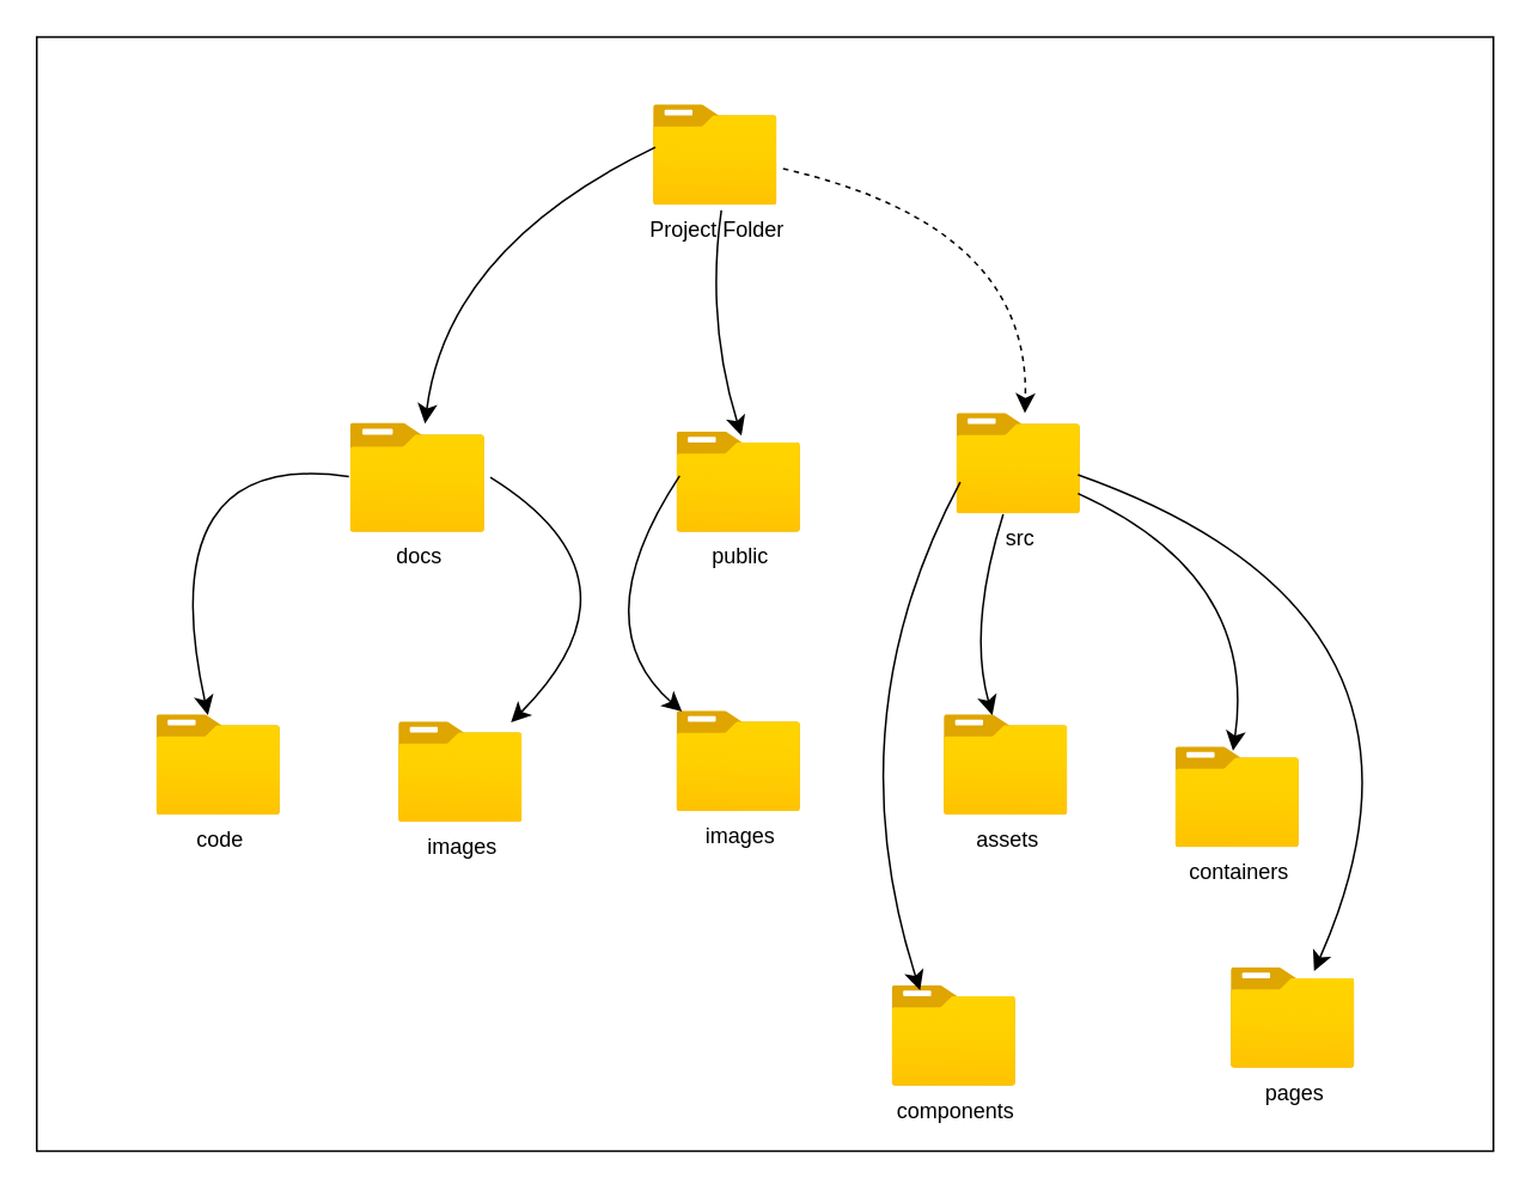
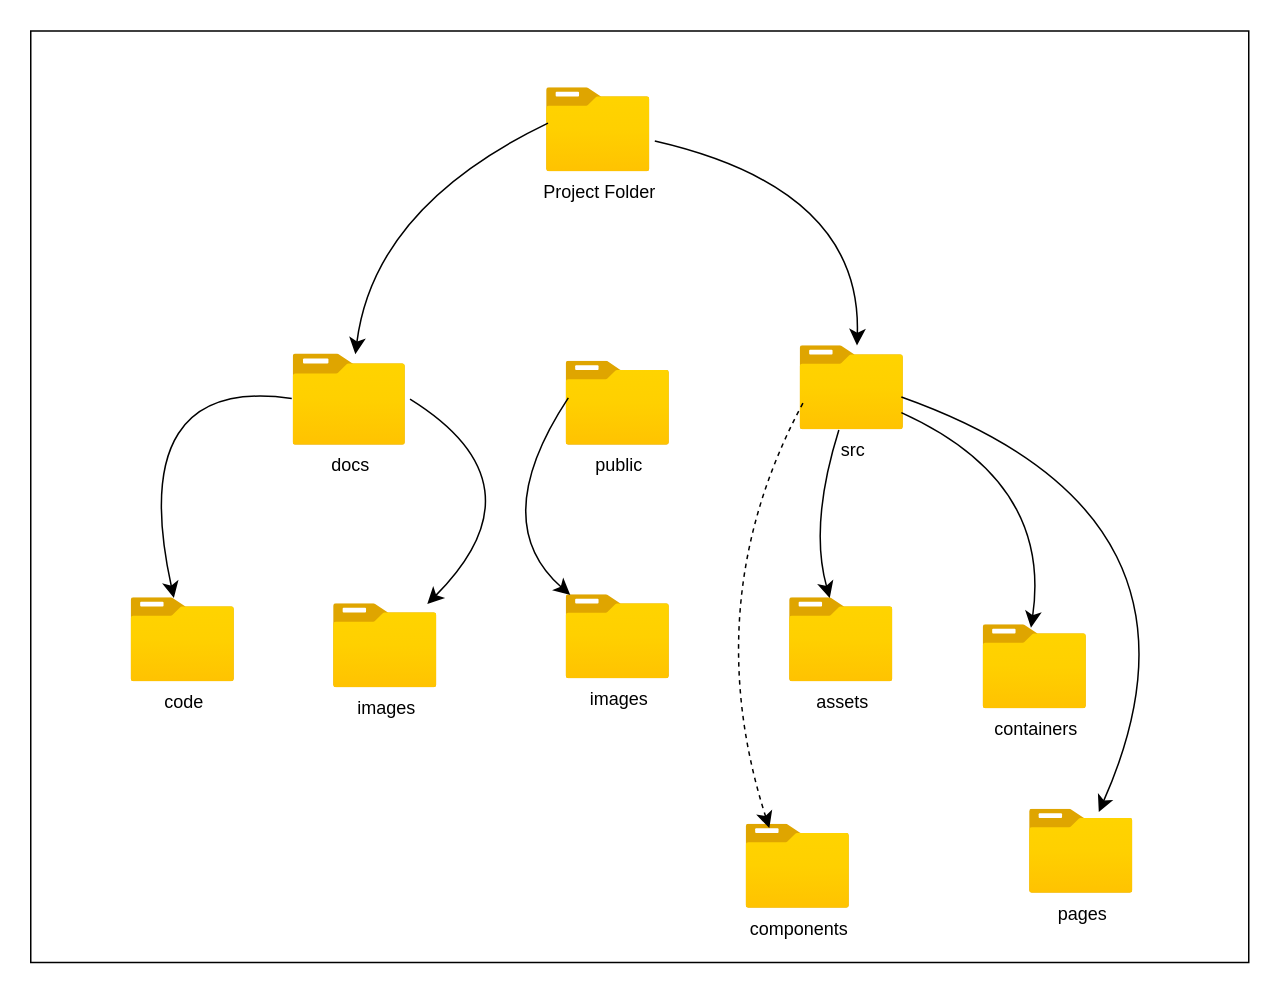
- <mxCell id="19" value="" style="endArrow=classic;html=1;rounded=0;fontSize=12;startSize=8;endSize=8;curved=1;exitX=1.044;exitY=0.632;exitDx=0;exitDy=0;exitPerimeter=0;entryX=0.548;entryY=-0.007;entryDx=0;entryDy=0;entryPerimeter=0;dashed=1;" edge="1" parent="1" source="16" target="5"><mxGeometry width="50" height="50" relative="1" as="geometry"><mxPoint x="437" y="80" as="sourcePoint" /><mxPoint x="487" y="30" as="targetPoint" /><Array as="points"><mxPoint x="574" y="125" /></Array></mxGeometry></mxCell>
+ <mxCell id="19" value="" style="endArrow=classic;html=1;rounded=0;fontSize=12;startSize=8;endSize=8;curved=1;exitX=1.044;exitY=0.632;exitDx=0;exitDy=0;exitPerimeter=0;entryX=0.548;entryY=-0.007;entryDx=0;entryDy=0;entryPerimeter=0;" edge="1" parent="1" source="16" target="5"><mxGeometry width="50" height="50" relative="1" as="geometry"><mxPoint x="437" y="80" as="sourcePoint" /><mxPoint x="487" y="30" as="targetPoint" /><Array as="points"><mxPoint x="574" y="125" /></Array></mxGeometry></mxCell>
- <mxCell id="18" value="" style="endArrow=classic;html=1;rounded=0;fontSize=12;startSize=8;endSize=8;curved=1;exitX=0.545;exitY=1.046;exitDx=0;exitDy=0;exitPerimeter=0;entryX=0.519;entryY=0.034;entryDx=0;entryDy=0;entryPerimeter=0;" edge="1" parent="1" source="16" target="4"><mxGeometry width="50" height="50" relative="1" as="geometry"><mxPoint x="358" y="222" as="sourcePoint" /><mxPoint x="408" y="172" as="targetPoint" /><Array as="points"><mxPoint x="393" y="178" /></Array></mxGeometry></mxCell>
- <mxCell id="23" value="" style="endArrow=classic;html=1;rounded=0;fontSize=12;startSize=8;endSize=8;curved=1;exitX=0.026;exitY=0.679;exitDx=0;exitDy=0;exitPerimeter=0;entryX=0.223;entryY=0.043;entryDx=0;entryDy=0;entryPerimeter=0;" edge="1" parent="1" source="5" target="14"><mxGeometry width="50" height="50" relative="1" as="geometry"><mxPoint x="322" y="581" as="sourcePoint" /><mxPoint x="372" y="531" as="targetPoint" /><Array as="points"><mxPoint x="464" y="400" /></Array></mxGeometry></mxCell>
+ <mxCell id="23" value="" style="endArrow=classic;html=1;rounded=0;fontSize=12;startSize=8;endSize=8;curved=1;exitX=0.026;exitY=0.679;exitDx=0;exitDy=0;exitPerimeter=0;entryX=0.223;entryY=0.043;entryDx=0;entryDy=0;entryPerimeter=0;dashed=1;" edge="1" parent="1" source="5" target="14"><mxGeometry width="50" height="50" relative="1" as="geometry"><mxPoint x="322" y="581" as="sourcePoint" /><mxPoint x="372" y="531" as="targetPoint" /><Array as="points"><mxPoint x="464" y="400" /></Array></mxGeometry></mxCell>
